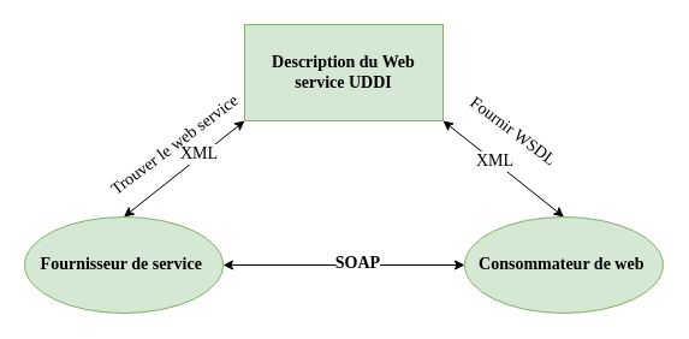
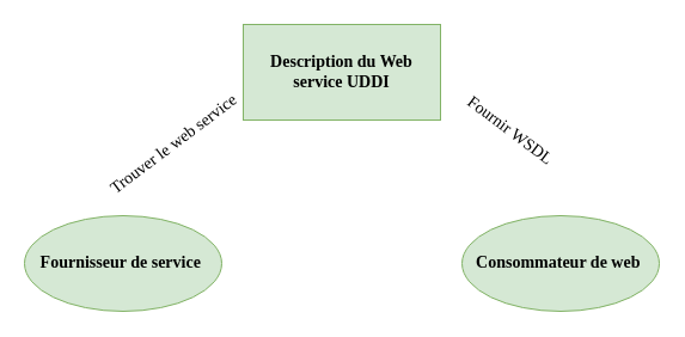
- <mxCell id="4" style="edgeStyle=none;rounded=0;orthogonalLoop=1;jettySize=auto;html=1;entryX=0.5;entryY=0;entryDx=0;entryDy=0;startArrow=classic;startFill=1;exitX=1;exitY=1;exitDx=0;exitDy=0;fontFamily=Comic Sans MS;fontSize=14;" edge="1" parent="1" source="6" target="11"><mxGeometry relative="1" as="geometry" /></mxCell>
- <mxCell id="5" value="XML" style="edgeLabel;html=1;align=center;verticalAlign=middle;resizable=0;points=[];fontFamily=Comic Sans MS;fontSize=14;" vertex="1" connectable="0" parent="4"><mxGeometry x="-0.168" y="1" relative="1" as="geometry"><mxPoint y="1" as="offset" /></mxGeometry></mxCell>
- <mxCell id="2" value="" style="rounded=0;orthogonalLoop=1;jettySize=auto;html=1;entryX=0.5;entryY=0;entryDx=0;entryDy=0;startArrow=classic;startFill=1;exitX=0;exitY=1;exitDx=0;exitDy=0;fontFamily=Comic Sans MS;fontSize=14;" edge="1" parent="1" source="6" target="10"><mxGeometry relative="1" as="geometry"><mxPoint x="100.5" y="60" as="targetPoint" /></mxGeometry></mxCell>
- <mxCell id="3" value="XML" style="edgeLabel;html=1;align=center;verticalAlign=middle;resizable=0;points=[];fontFamily=Comic Sans MS;fontSize=14;" vertex="1" connectable="0" parent="2"><mxGeometry x="-0.276" y="-2" relative="1" as="geometry"><mxPoint as="offset" /></mxGeometry></mxCell>
- <mxCell id="8" style="edgeStyle=none;rounded=0;orthogonalLoop=1;jettySize=auto;html=1;entryX=0;entryY=0.5;entryDx=0;entryDy=0;startArrow=classic;startFill=1;fontFamily=Comic Sans MS;fontSize=14;" edge="1" parent="7" source="10" target="11"><mxGeometry relative="1" as="geometry" /></mxCell>
- <mxCell id="9" value="&lt;b style=&quot;font-size: 14px;&quot;&gt;&lt;font style=&quot;font-size: 14px&quot;&gt;SOAP&lt;/font&gt;&lt;/b&gt;" style="edgeLabel;html=1;align=center;verticalAlign=middle;resizable=0;points=[];fontFamily=Comic Sans MS;fontSize=14;" vertex="1" connectable="0" parent="8"><mxGeometry x="0.104" y="2" relative="1" as="geometry"><mxPoint as="offset" /></mxGeometry></mxCell>
